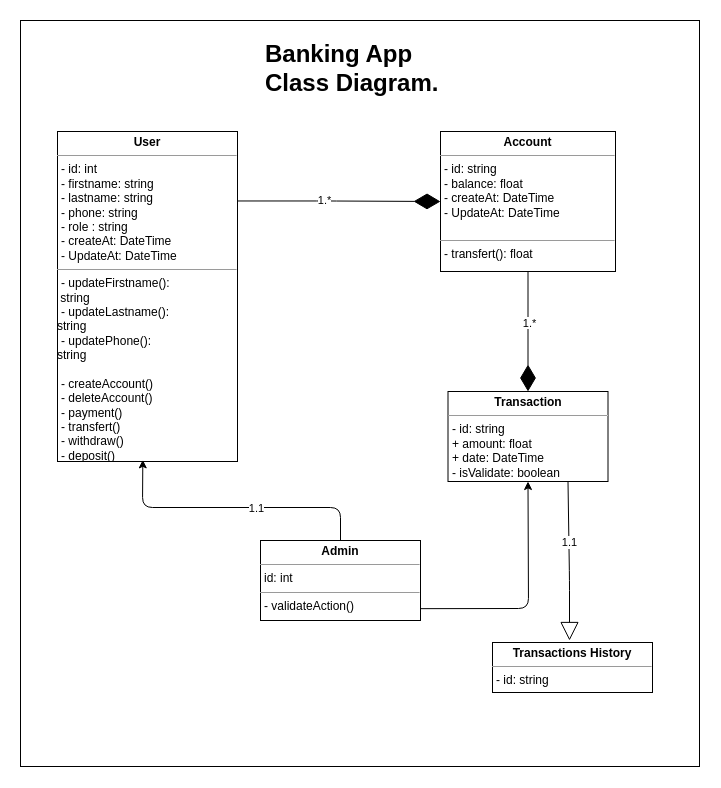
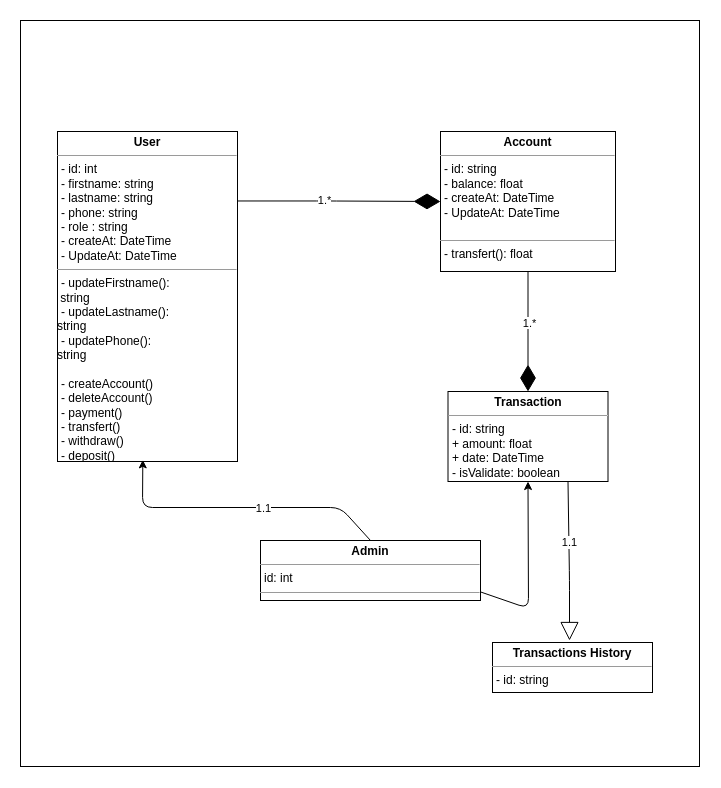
- <mxCell id="17" value="&lt;h1&gt;Banking App Class Diagram.&lt;/h1&gt;" style="text;html=1;strokeColor=none;fillColor=none;spacing=5;spacingTop=-20;whiteSpace=wrap;overflow=hidden;rounded=0;labelBackgroundColor=#FFFFFF;fontColor=#000000;" vertex="1" parent="1"><mxGeometry x="260" y="34" width="190" height="65" as="geometry" /></mxCell>
- <mxCell id="6" value="&lt;p style=&quot;margin: 0px ; margin-top: 4px ; text-align: center&quot;&gt;&lt;b&gt;Admin&lt;/b&gt;&lt;/p&gt;&lt;hr size=&quot;1&quot;&gt;&lt;p style=&quot;margin: 0px ; margin-left: 4px&quot;&gt;id: int&lt;/p&gt;&lt;hr size=&quot;1&quot;&gt;&lt;p style=&quot;margin: 0px ; margin-left: 4px&quot;&gt;- validateAction()&lt;/p&gt;" style="verticalAlign=top;align=left;overflow=fill;fontSize=12;fontFamily=Helvetica;html=1;" vertex="1" parent="1"><mxGeometry x="260" y="540" width="160" height="80" as="geometry" /></mxCell>
+ <mxCell id="6" value="&lt;p style=&quot;margin: 0px ; margin-top: 4px ; text-align: center&quot;&gt;&lt;b&gt;Admin&lt;/b&gt;&lt;/p&gt;&lt;hr size=&quot;1&quot;&gt;&lt;p style=&quot;margin: 0px ; margin-left: 4px&quot;&gt;id: int&lt;/p&gt;&lt;hr size=&quot;1&quot;&gt;&lt;p style=&quot;margin: 0px ; margin-left: 4px&quot;&gt;- validateAction()&lt;/p&gt;" style="verticalAlign=top;align=left;overflow=fill;fontSize=12;fontFamily=Helvetica;html=1;" vertex="1" parent="1"><mxGeometry x="260" y="540" width="220" height="60" as="geometry" /></mxCell>
